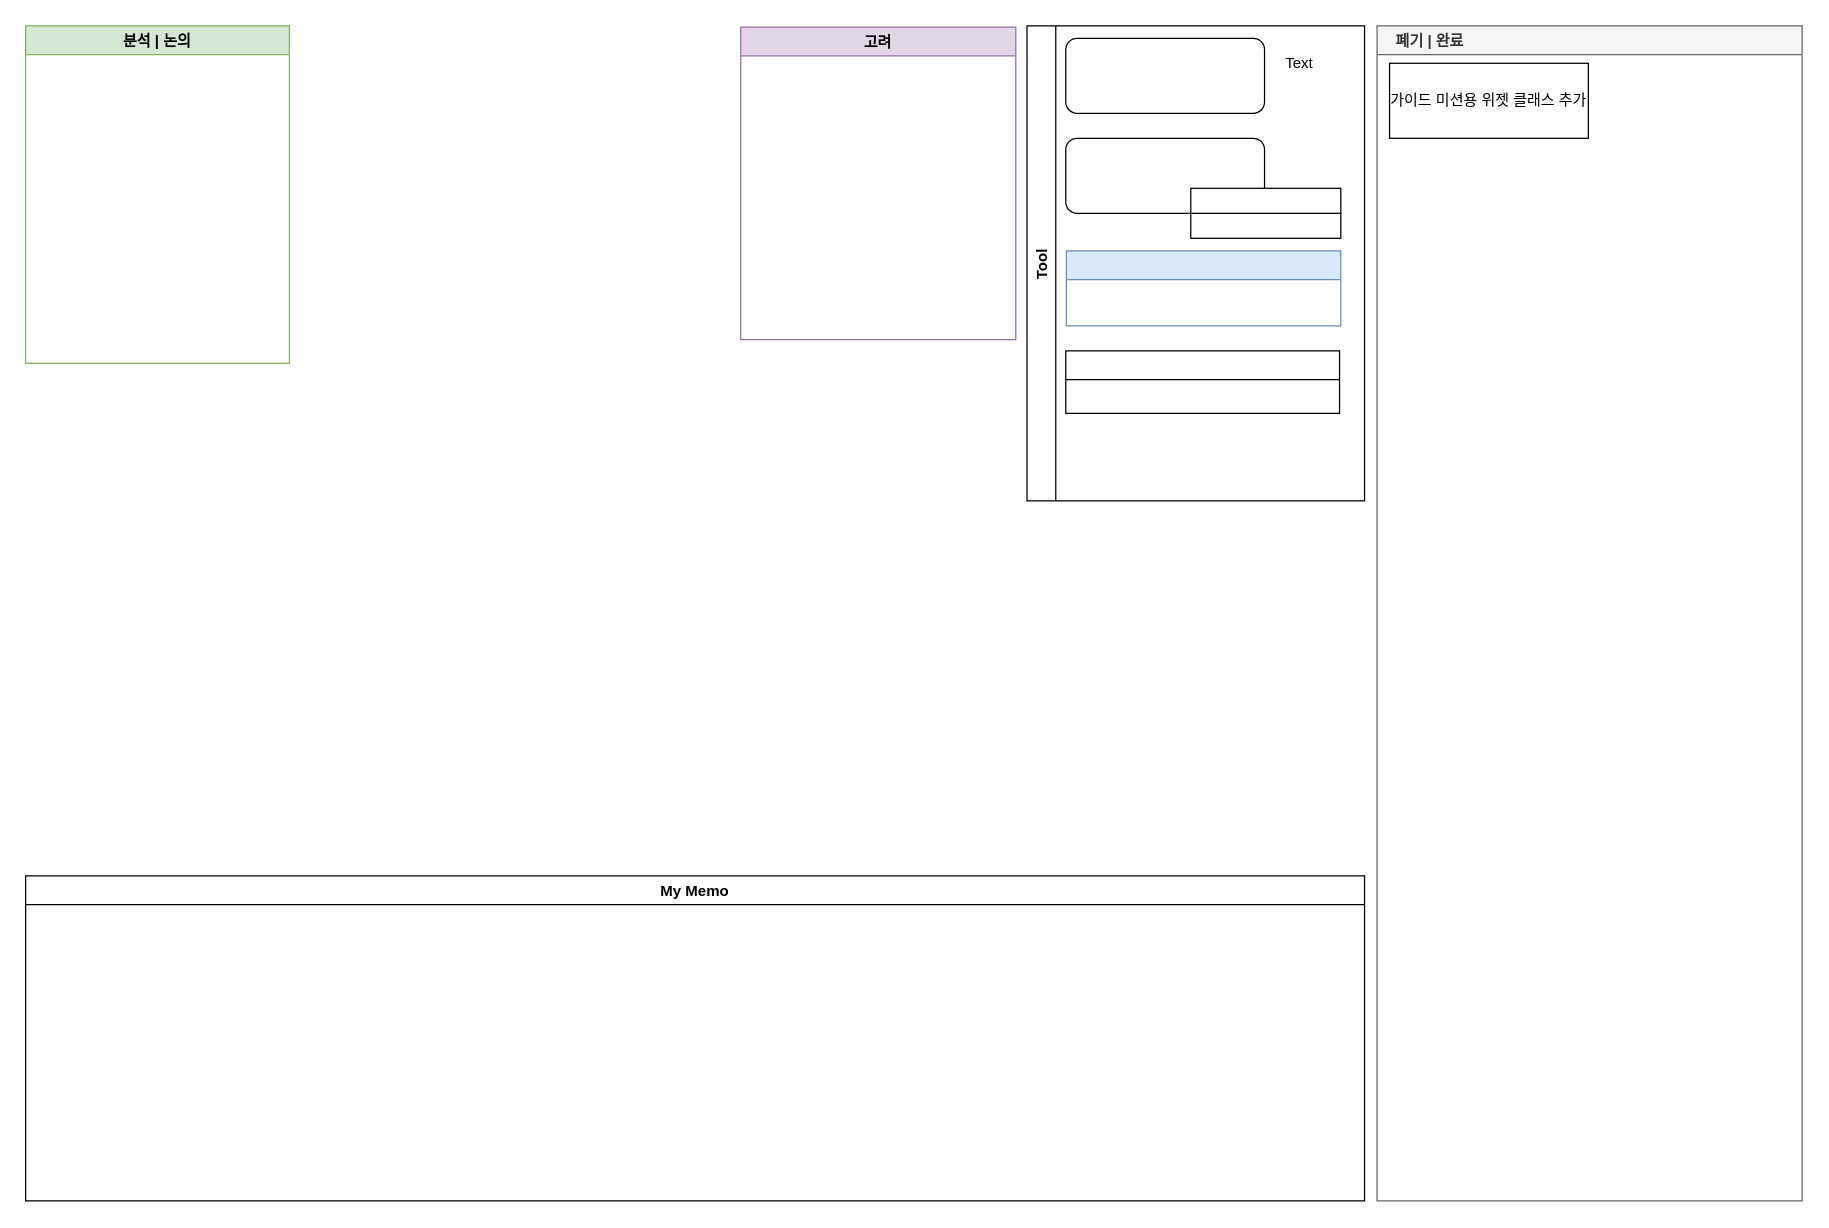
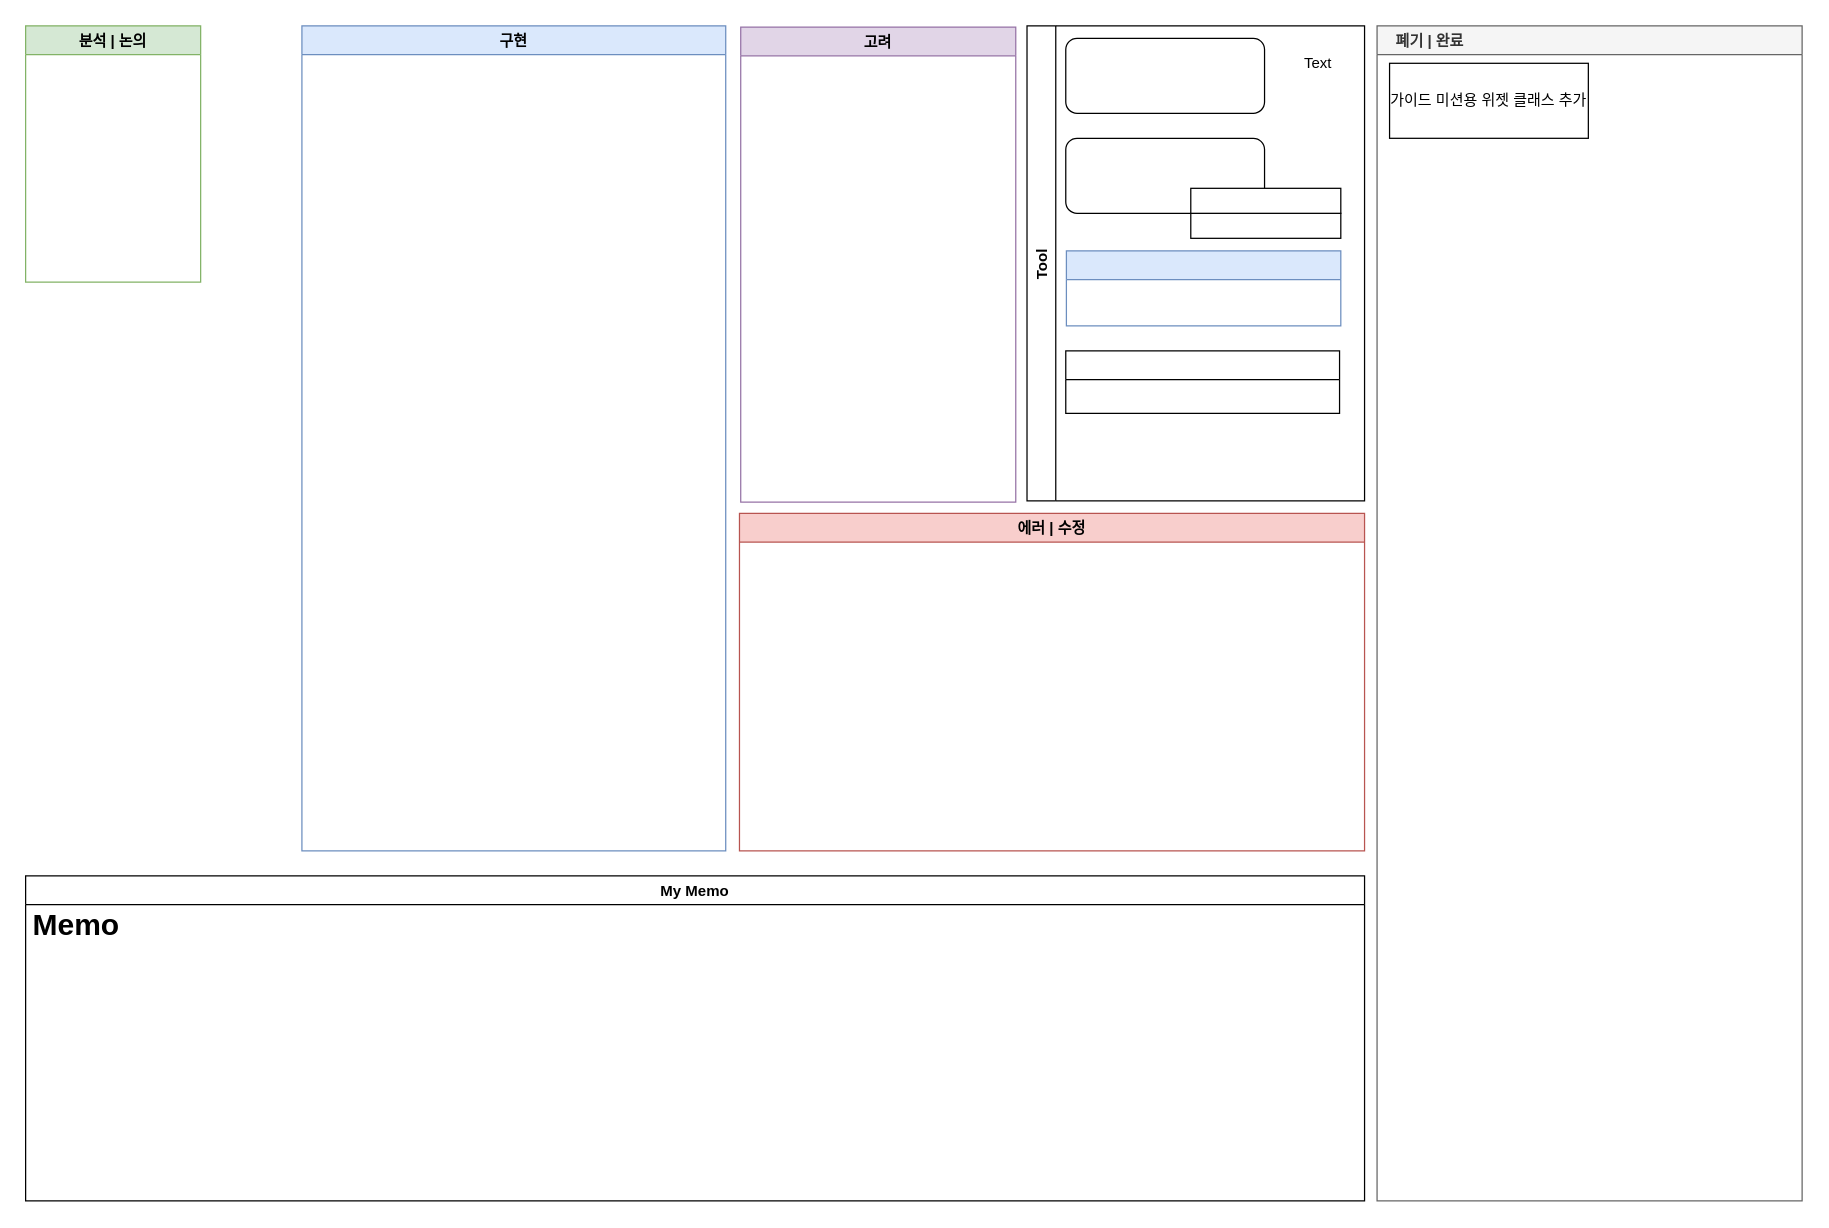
- <mxCell id="18" value="Text" style="text;html=1;align=left;verticalAlign=middle;resizable=0;points=[];autosize=1;strokeColor=none;" parent="10" vertex="1"><mxGeometry x="205" y="20" width="40" height="20" as="geometry" /></mxCell>
+ <mxCell id="18" value="Text" style="text;html=1;align=left;verticalAlign=middle;resizable=0;points=[];autosize=1;strokeColor=none;" parent="10" vertex="1"><mxGeometry x="220" y="20" width="40" height="20" as="geometry" /></mxCell>
- <mxCell id="4" value="고려" style="swimlane;fillColor=#e1d5e7;strokeColor=#9673a6;" parent="1" vertex="1"><mxGeometry x="592" y="21" width="220" height="250" as="geometry" /></mxCell>
+ <mxCell id="4" value="고려" style="swimlane;fillColor=#e1d5e7;strokeColor=#9673a6;" parent="1" vertex="1"><mxGeometry x="592" y="21" width="220" height="380" as="geometry" /></mxCell>
- <mxCell id="3" value="분석 | 논의" style="swimlane;strokeColor=#82b366;fillColor=#D5E8D4;" parent="1" vertex="1"><mxGeometry x="20" y="20" width="211" height="270" as="geometry" /></mxCell>
+ <mxCell id="3" value="분석 | 논의" style="swimlane;strokeColor=#82b366;fillColor=#D5E8D4;" parent="1" vertex="1"><mxGeometry x="20" y="20" width="140" height="205" as="geometry" /></mxCell>
+ <mxCell id="2" value="구현" style="swimlane;fillColor=#dae8fc;strokeColor=#6c8ebf;" parent="1" vertex="1"><mxGeometry x="241" y="20" width="339" height="660" as="geometry" /></mxCell>
+ <mxCell id="5" value="에러 | 수정" style="swimlane;fillColor=#f8cecc;strokeColor=#b85450;startSize=23;" parent="1" vertex="1"><mxGeometry x="591" y="410" width="500" height="270" as="geometry" /></mxCell>
+ <mxCell id="9" value="&lt;h1&gt;Memo&lt;/h1&gt;&lt;p&gt;&lt;br&gt;&lt;/p&gt;" style="text;html=1;strokeColor=none;fillColor=none;spacing=5;spacingTop=-20;whiteSpace=wrap;overflow=hidden;rounded=0;align=left;" parent="8" vertex="1"><mxGeometry x="1" y="20" width="1070" height="240" as="geometry" /></mxCell>
